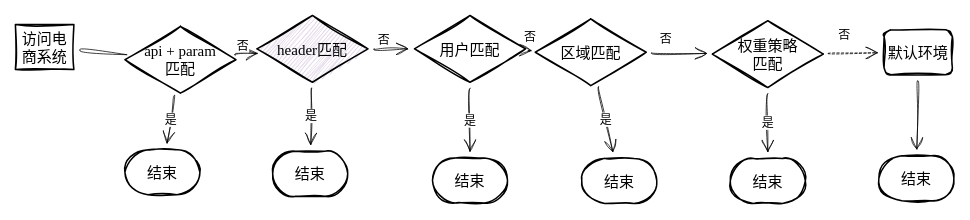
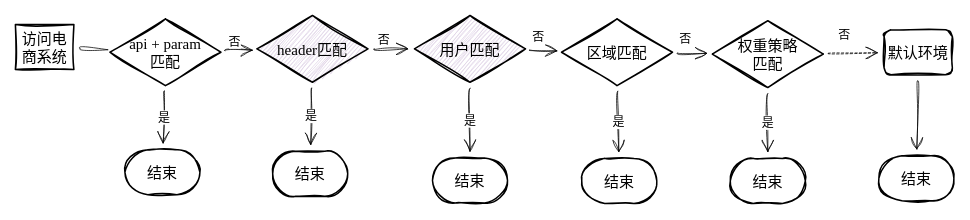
- <mxCell id="12" value="用户匹配" style="rhombus;whiteSpace=wrap;html=1;fontSize=20;fontFamily=Architects Daughter;strokeWidth=2;sketch=1;hachureGap=4;jiggle=2;curveFitting=1;fontSource=https%3A%2F%2Ffonts.googleapis.com%2Fcss%3Ffamily%3DArchitects%2BDaughter;" parent="1" vertex="1"><mxGeometry x="552" y="20" width="148" height="89" as="geometry" /></mxCell>
+ <mxCell id="12" value="用户匹配" style="rhombus;whiteSpace=wrap;html=1;fontSize=20;fontFamily=Architects Daughter;strokeWidth=2;sketch=1;hachureGap=4;jiggle=2;curveFitting=1;fontSource=https%3A%2F%2Ffonts.googleapis.com%2Fcss%3Ffamily%3DArchitects%2BDaughter;fillColor=#e1d5e7;" parent="1" vertex="1"><mxGeometry x="552" y="20" width="148" height="89" as="geometry" /></mxCell>
- <mxCell id="16" value="区域匹配" style="rhombus;whiteSpace=wrap;html=1;fontSize=20;fontFamily=Architects Daughter;strokeWidth=2;sketch=1;hachureGap=4;jiggle=2;curveFitting=1;fontSource=https%3A%2F%2Ffonts.googleapis.com%2Fcss%3Ffamily%3DArchitects%2BDaughter;" parent="1" vertex="1"><mxGeometry x="713" y="24.5" width="148" height="89" as="geometry" /></mxCell>
+ <mxCell id="16" value="区域匹配" style="rhombus;whiteSpace=wrap;html=1;fontSize=20;fontFamily=Architects Daughter;strokeWidth=2;sketch=1;hachureGap=4;jiggle=2;curveFitting=1;fontSource=https%3A%2F%2Ffonts.googleapis.com%2Fcss%3Ffamily%3DArchitects%2BDaughter;" parent="1" vertex="1"><mxGeometry x="748" y="24.5" width="148" height="89" as="geometry" /></mxCell>
- <mxCell id="6" value="api + param&lt;br&gt;匹配" style="rhombus;whiteSpace=wrap;html=1;fontSize=20;fontFamily=Architects Daughter;strokeWidth=2;sketch=1;hachureGap=4;jiggle=2;curveFitting=1;fontSource=https%3A%2F%2Ffonts.googleapis.com%2Fcss%3Ffamily%3DArchitects%2BDaughter;" parent="1" vertex="1"><mxGeometry x="166" y="34.5" width="148" height="89" as="geometry" /></mxCell>
+ <mxCell id="6" value="api + param&lt;br&gt;匹配" style="rhombus;whiteSpace=wrap;html=1;fontSize=20;fontFamily=Architects Daughter;strokeWidth=2;sketch=1;hachureGap=4;jiggle=2;curveFitting=1;fontSource=https%3A%2F%2Ffonts.googleapis.com%2Fcss%3Ffamily%3DArchitects%2BDaughter;" parent="1" vertex="1"><mxGeometry x="146" y="24.5" width="148" height="89" as="geometry" /></mxCell>
